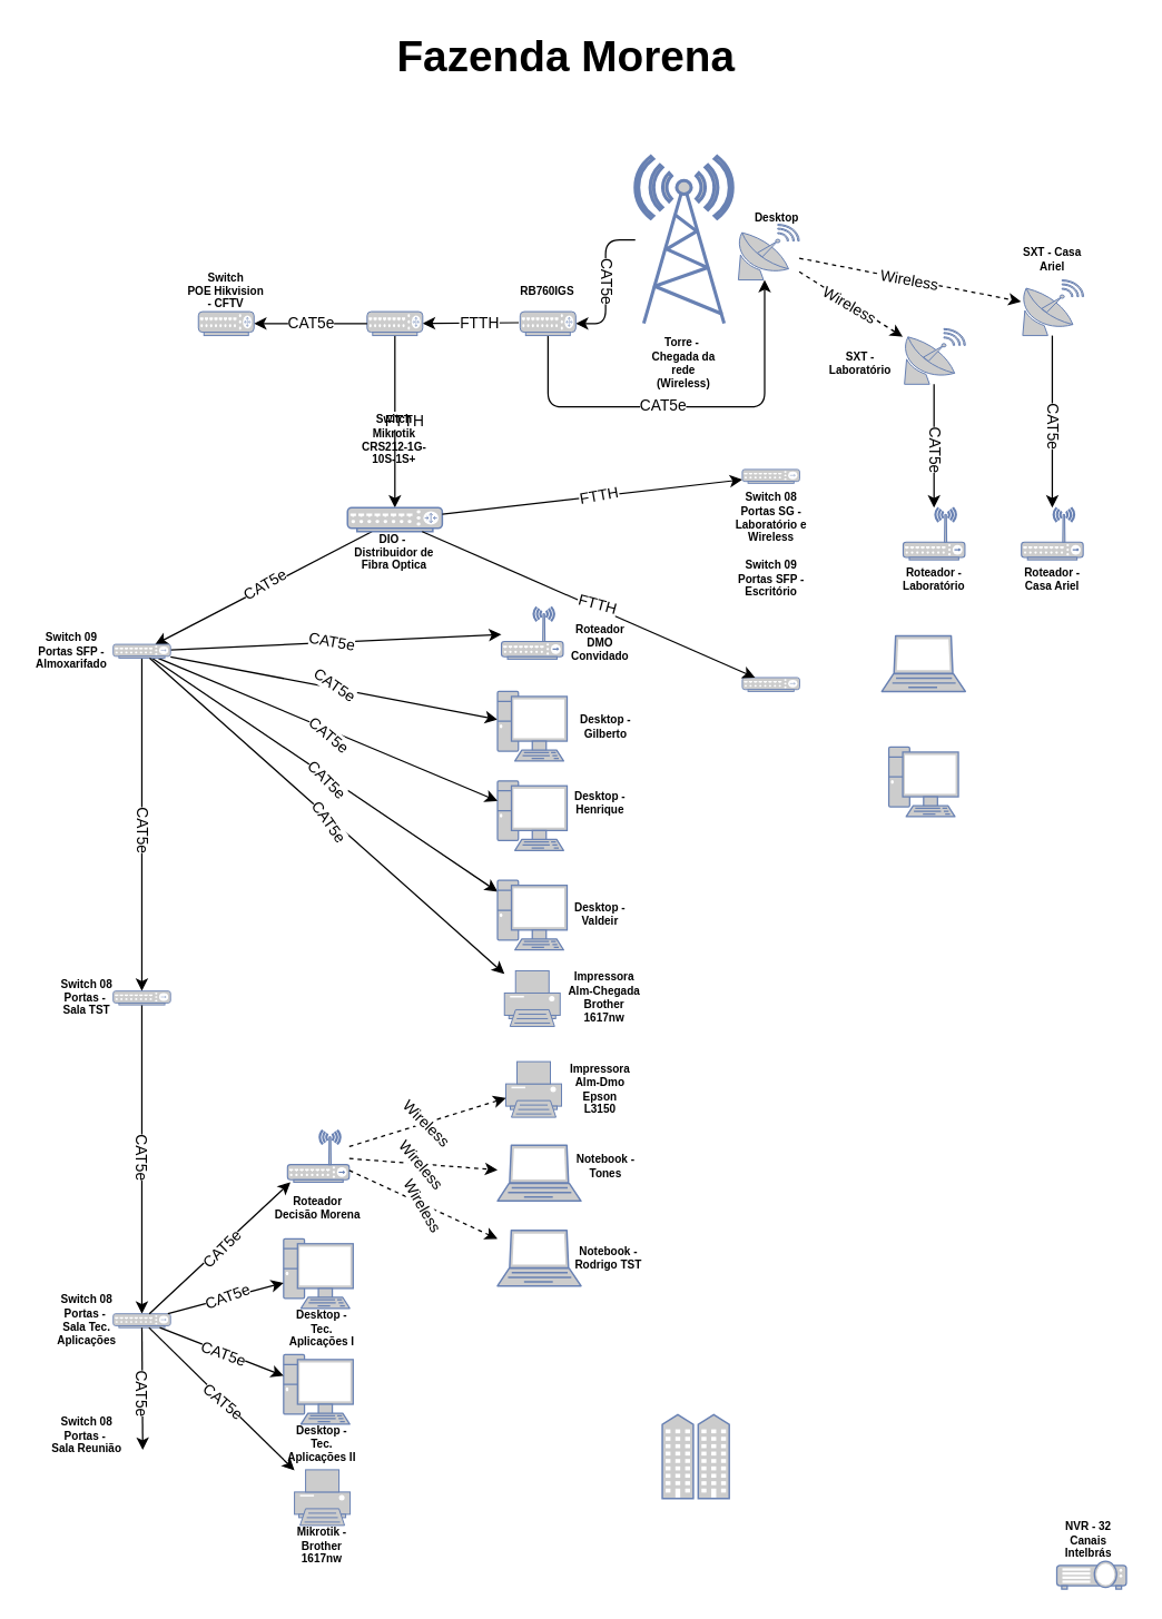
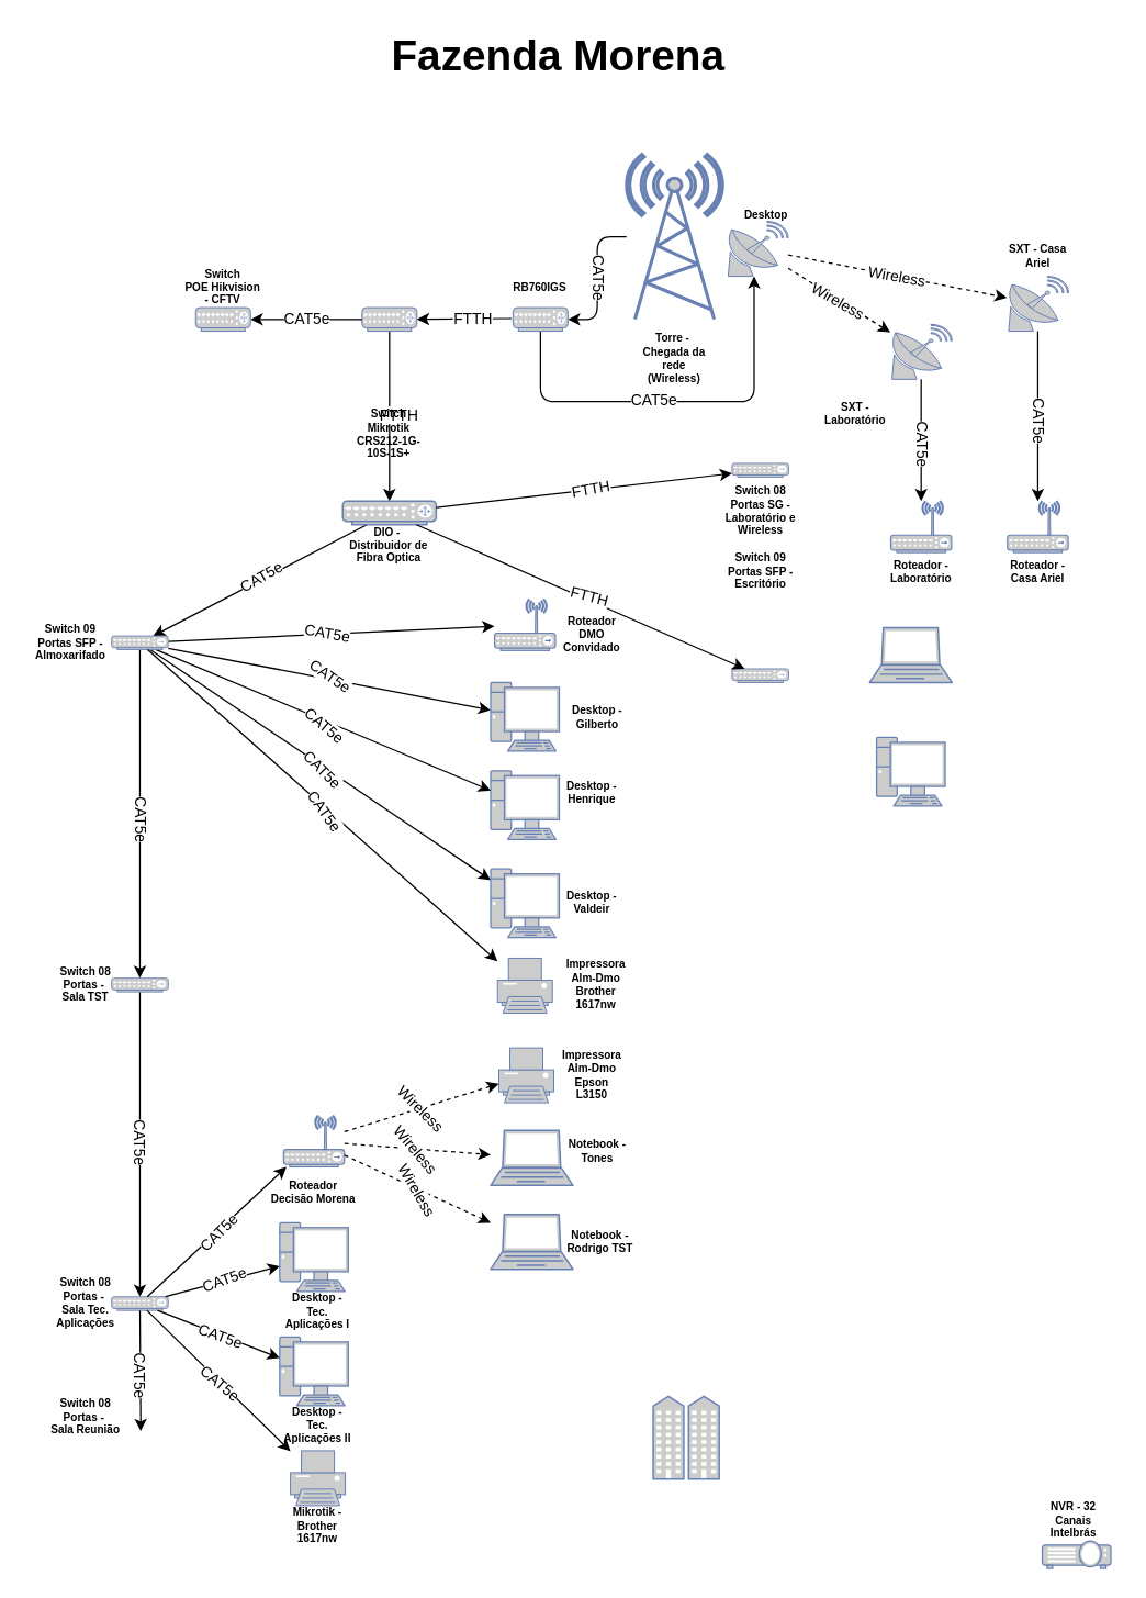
- <mxCell id="45" value="SXT - Laboratório" style="text;html=1;strokeColor=none;fillColor=none;align=center;verticalAlign=middle;whiteSpace=wrap;rounded=1;fontSize=8;fontStyle=1" parent="1" vertex="1"><mxGeometry x="588.25" y="245.75" width="60" height="30" as="geometry" /></mxCell>
+ <mxCell id="45" value="SXT - Laboratório" style="text;html=1;strokeColor=none;fillColor=none;align=center;verticalAlign=middle;whiteSpace=wrap;rounded=1;fontSize=8;fontStyle=1" parent="1" vertex="1"><mxGeometry x="593.25" y="285.75" width="60" height="30" as="geometry" /></mxCell>
- <mxCell id="74" value="Impressora Alm-Chegada&lt;br&gt;Brother 1617nw" style="text;html=1;strokeColor=none;fillColor=none;align=center;verticalAlign=middle;whiteSpace=wrap;rounded=1;fontSize=8;fontStyle=1" parent="1" vertex="1"><mxGeometry x="404.19" y="692" width="60" height="50" as="geometry" /></mxCell>
+ <mxCell id="74" value="Impressora Alm-Dmo&lt;br&gt;Brother 1617nw" style="text;html=1;strokeColor=none;fillColor=none;align=center;verticalAlign=middle;whiteSpace=wrap;rounded=1;fontSize=8;fontStyle=1" parent="1" vertex="1"><mxGeometry x="404.19" y="692" width="60" height="50" as="geometry" /></mxCell>
